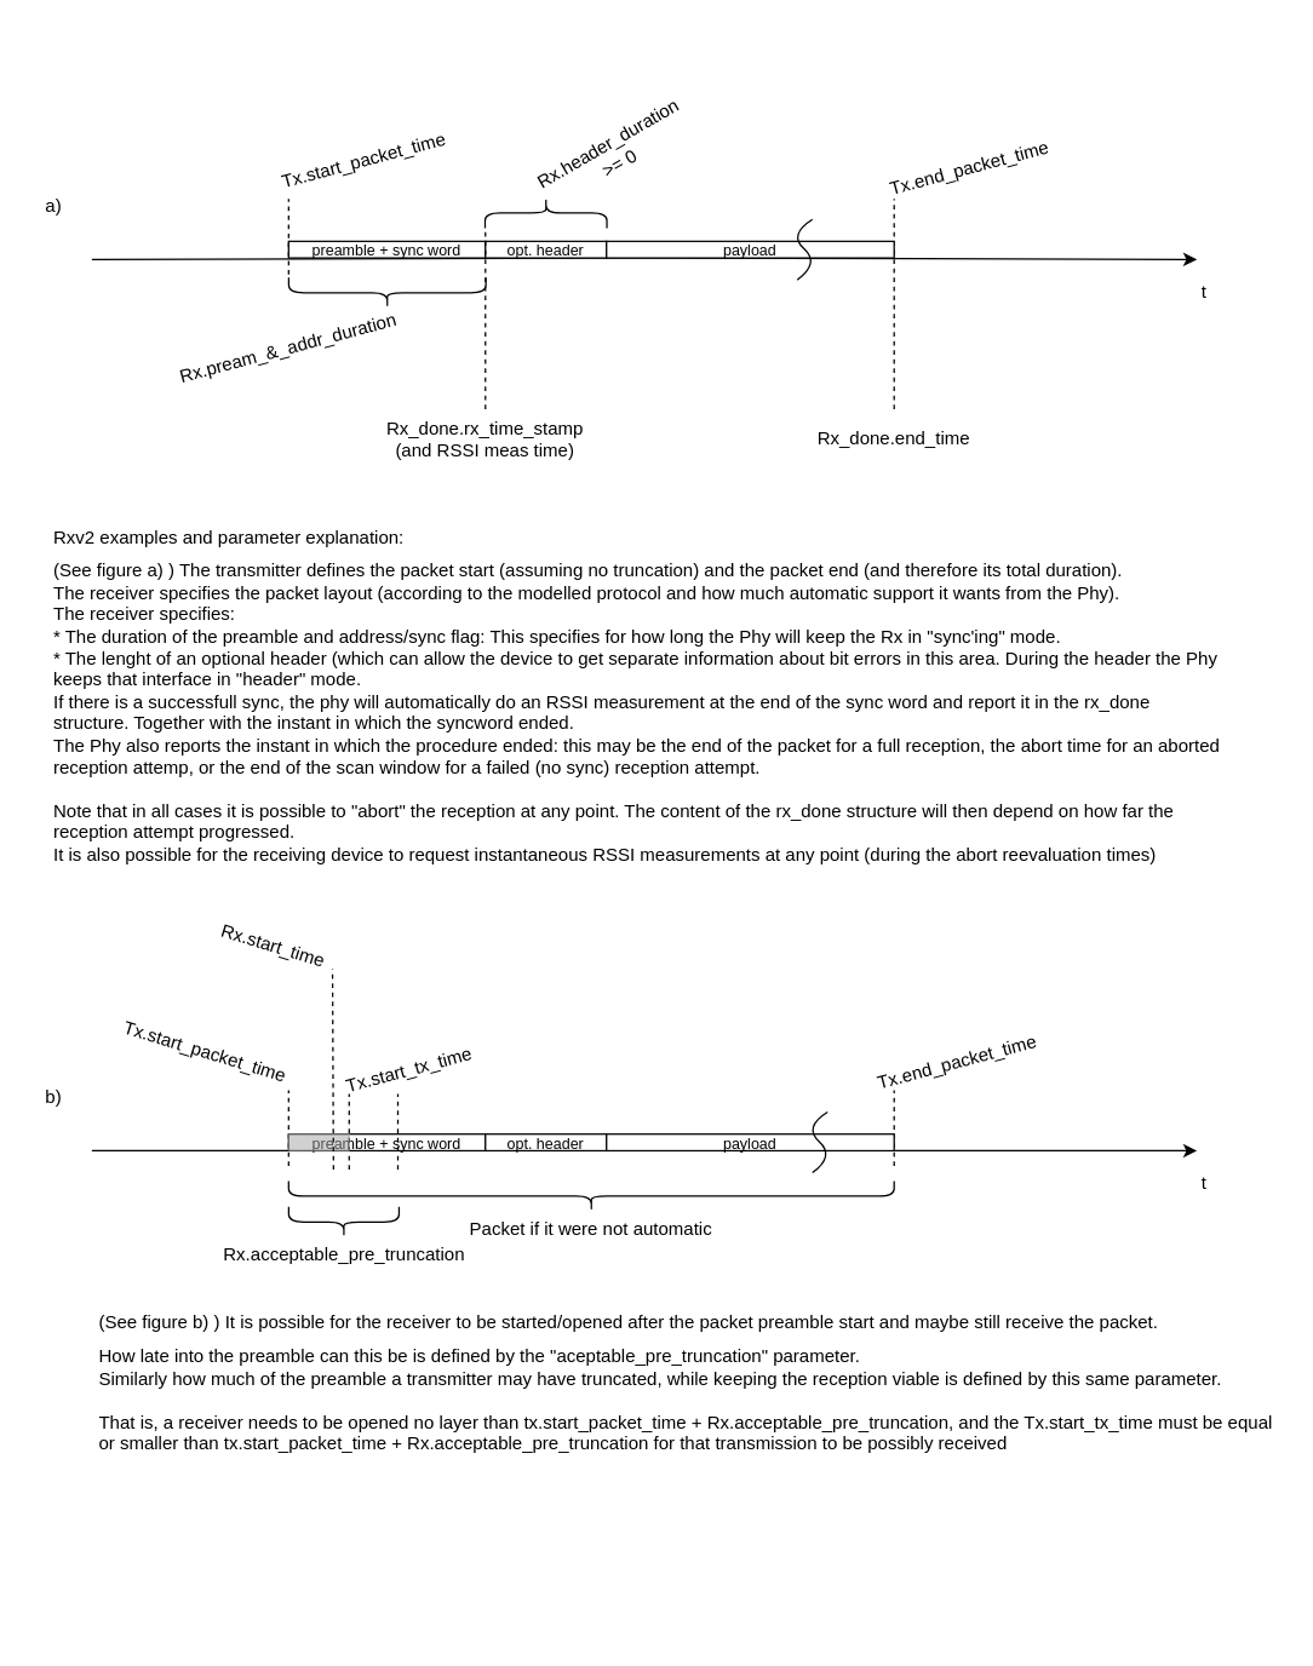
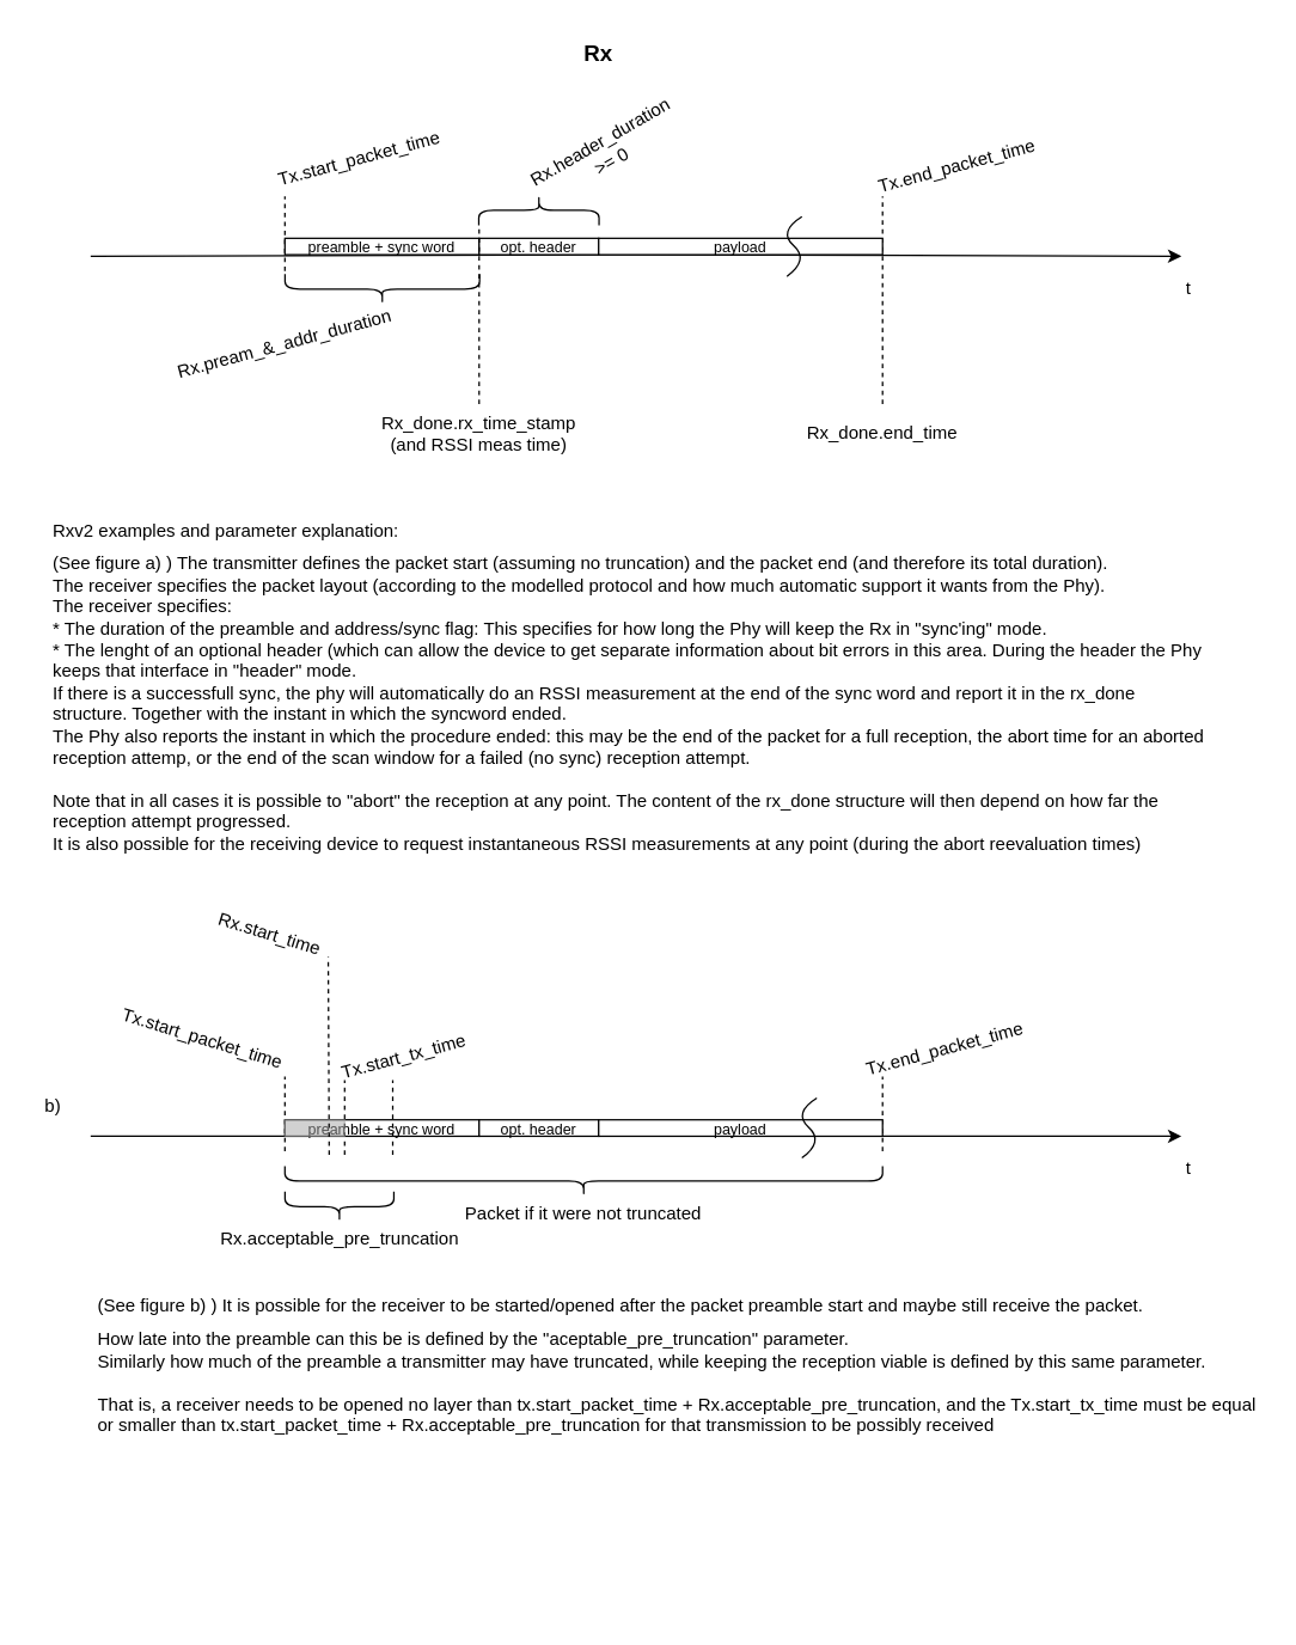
+ <mxCell id="2" value="&lt;b style=&quot;font-size: 15px;&quot;&gt;&lt;font style=&quot;font-size: 15px;&quot;&gt;Rx&lt;/font&gt;&lt;/b&gt;" style="text;html=1;strokeColor=none;fillColor=none;align=center;verticalAlign=middle;whiteSpace=wrap;rounded=0;fontSize=15;" parent="1" vertex="1"><mxGeometry x="370" width="60" height="30" as="geometry" y="20" /></mxCell>
- <mxCell id="28" value="a)" style="text;html=1;strokeColor=none;fillColor=none;align=center;verticalAlign=middle;whiteSpace=wrap;rounded=0;fontSize=12;" parent="1" vertex="1"><mxGeometry x="20" y="121" width="30" height="30" as="geometry" /></mxCell>
- <mxCell id="29" value="b)" style="text;html=1;strokeColor=none;fillColor=none;align=center;verticalAlign=middle;whiteSpace=wrap;rounded=0;fontSize=12;" parent="1" vertex="1"><mxGeometry x="20" y="710" width="30" height="30" as="geometry" /></mxCell>
+ <mxCell id="29" value="b)" style="text;html=1;strokeColor=none;fillColor=none;align=center;verticalAlign=middle;whiteSpace=wrap;rounded=0;fontSize=12;" parent="1" vertex="1"><mxGeometry x="20" y="725" width="30" height="30" as="geometry" /></mxCell>
- <mxCell id="9" value="Packet if it were not automatic" style="text;html=1;strokeColor=none;fillColor=none;align=center;verticalAlign=middle;whiteSpace=wrap;rounded=0;fontSize=12;" parent="1" vertex="1"><mxGeometry x="305" y="797" width="170" height="30" as="geometry" /></mxCell>
+ <mxCell id="9" value="Packet if it were not truncated" style="text;html=1;strokeColor=none;fillColor=none;align=center;verticalAlign=middle;whiteSpace=wrap;rounded=0;fontSize=12;" parent="1" vertex="1"><mxGeometry x="305" y="797" width="170" height="30" as="geometry" /></mxCell>
